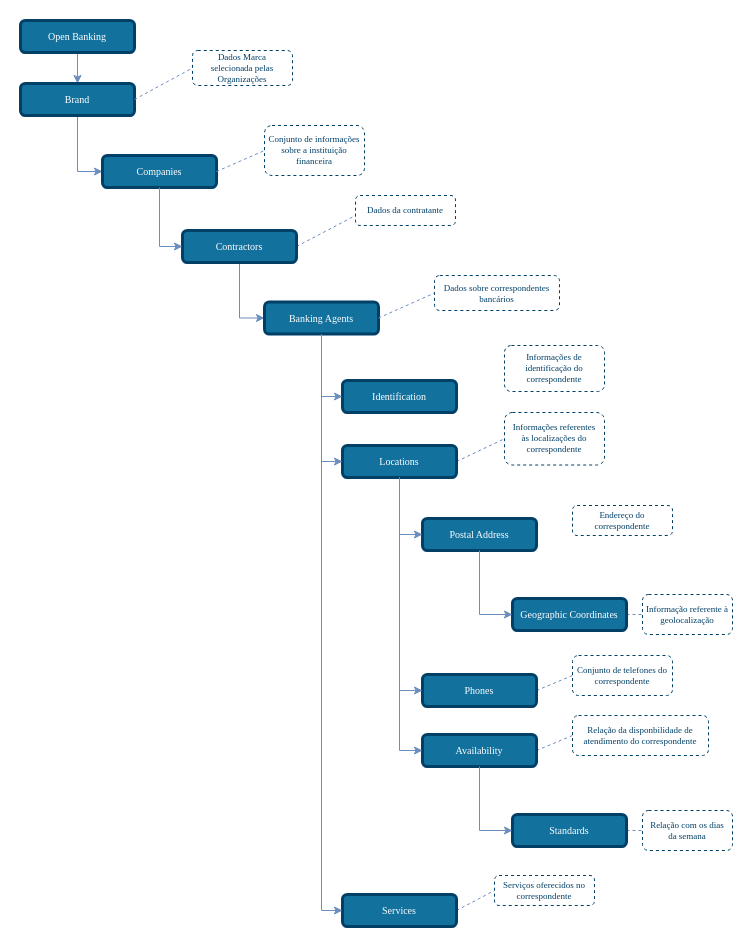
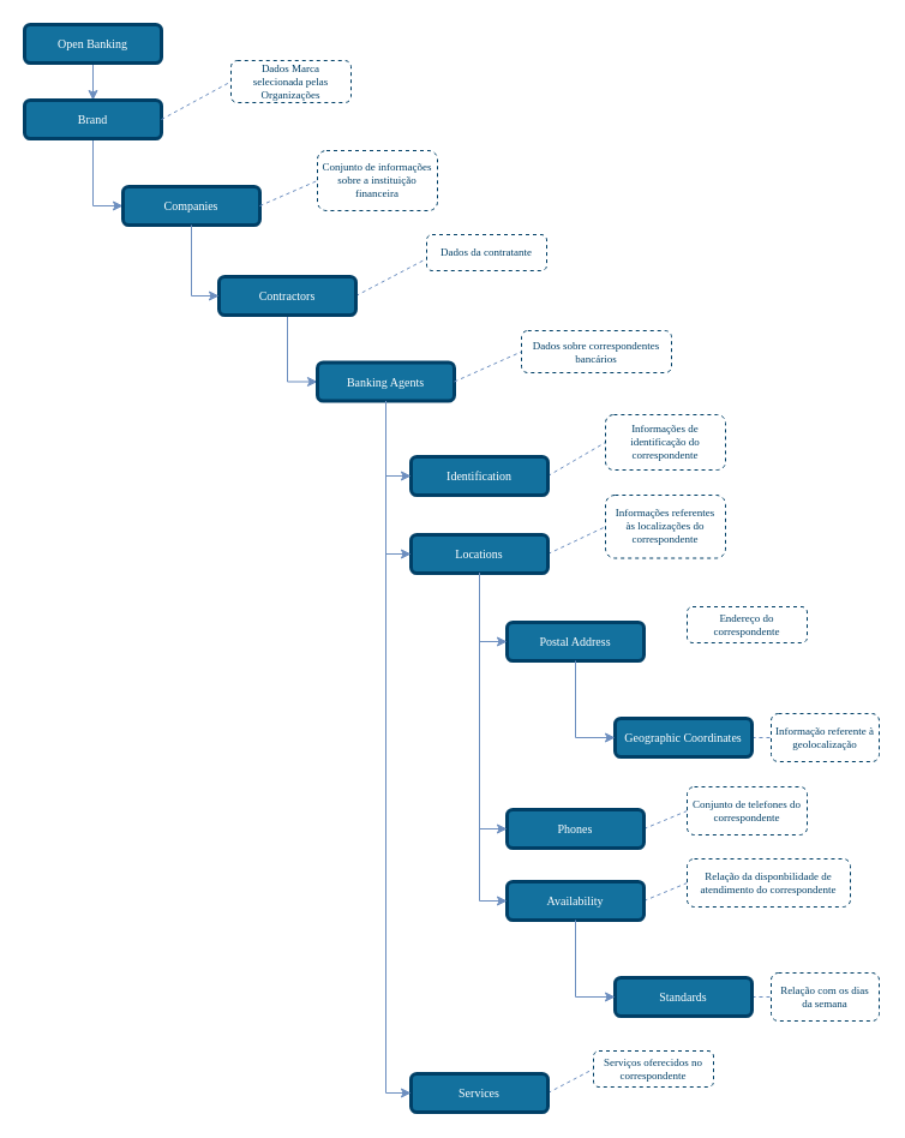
+ <mxCell id="11" style="rounded=1;orthogonalLoop=1;jettySize=auto;html=1;exitX=1;exitY=0.5;exitDx=0;exitDy=0;entryX=0;entryY=0.5;entryDx=0;entryDy=0;endArrow=none;endFill=0;endSize=6;strokeColor=#6C8EBF;dashed=1;" parent="1" source="12" target="13" edge="1"><mxGeometry relative="1" as="geometry" /></mxCell>
